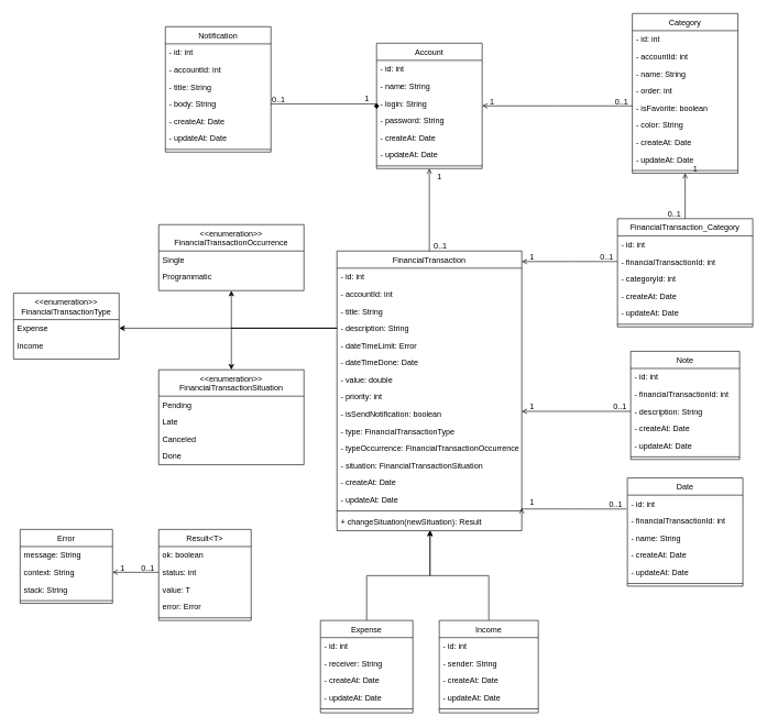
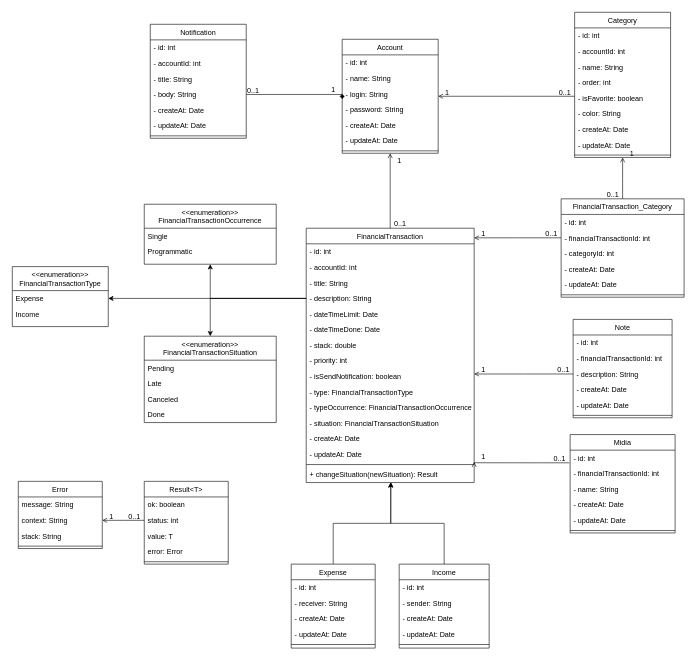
- <mxCell id="31" value="- dateTimeLimit: Error" style="text;align=left;verticalAlign=top;spacingLeft=4;spacingRight=4;overflow=hidden;rotatable=0;points=[[0,0.5],[1,0.5]];portConstraint=eastwest;" vertex="1" parent="26"><mxGeometry y="130" width="280" height="26" as="geometry" /></mxCell>
+ <mxCell id="31" value="- dateTimeLimit: Date" style="text;align=left;verticalAlign=top;spacingLeft=4;spacingRight=4;overflow=hidden;rotatable=0;points=[[0,0.5],[1,0.5]];portConstraint=eastwest;" vertex="1" parent="26"><mxGeometry y="130" width="280" height="26" as="geometry" /></mxCell>
- <mxCell id="33" value="- value: double" style="text;align=left;verticalAlign=top;spacingLeft=4;spacingRight=4;overflow=hidden;rotatable=0;points=[[0,0.5],[1,0.5]];portConstraint=eastwest;" vertex="1" parent="26"><mxGeometry y="182" width="280" height="26" as="geometry" /></mxCell>
+ <mxCell id="33" value="- stack: double" style="text;align=left;verticalAlign=top;spacingLeft=4;spacingRight=4;overflow=hidden;rotatable=0;points=[[0,0.5],[1,0.5]];portConstraint=eastwest;" vertex="1" parent="26"><mxGeometry y="182" width="280" height="26" as="geometry" /></mxCell>
- <mxCell id="102" value="Date" style="swimlane;fontStyle=0;align=center;verticalAlign=top;childLayout=stackLayout;horizontal=1;startSize=26;horizontalStack=0;resizeParent=1;resizeLast=0;collapsible=1;marginBottom=0;rounded=0;shadow=0;strokeWidth=1;" vertex="1" parent="1"><mxGeometry x="950" y="724" width="175" height="164" as="geometry"><mxRectangle x="550" y="140" width="160" height="26" as="alternateBounds" /></mxGeometry></mxCell>
+ <mxCell id="102" value="Midia" style="swimlane;fontStyle=0;align=center;verticalAlign=top;childLayout=stackLayout;horizontal=1;startSize=26;horizontalStack=0;resizeParent=1;resizeLast=0;collapsible=1;marginBottom=0;rounded=0;shadow=0;strokeWidth=1;" vertex="1" parent="1"><mxGeometry x="950" y="724" width="175" height="164" as="geometry"><mxRectangle x="550" y="140" width="160" height="26" as="alternateBounds" /></mxGeometry></mxCell>
